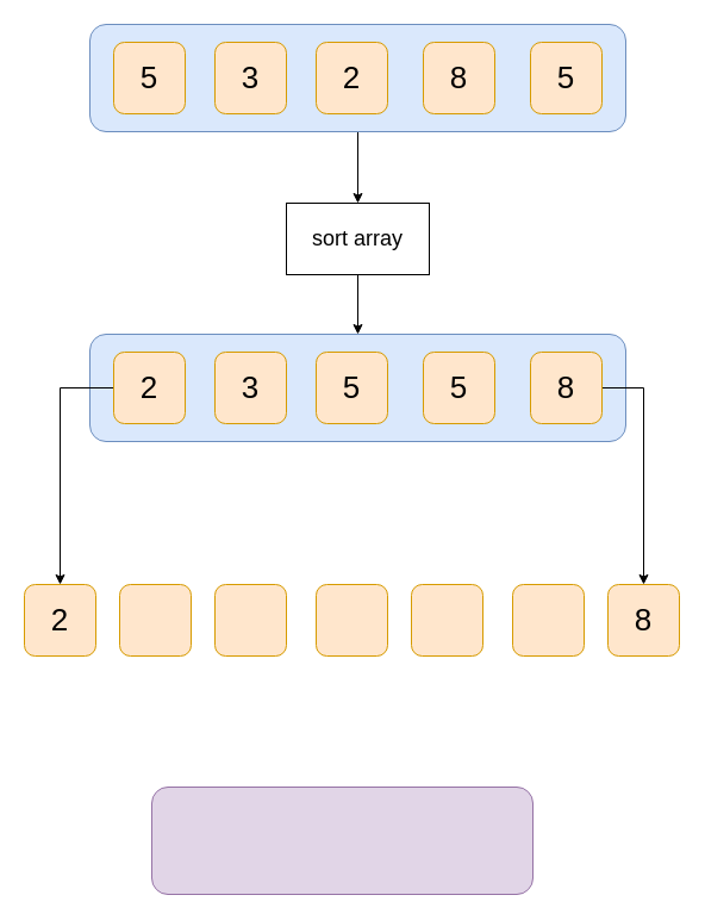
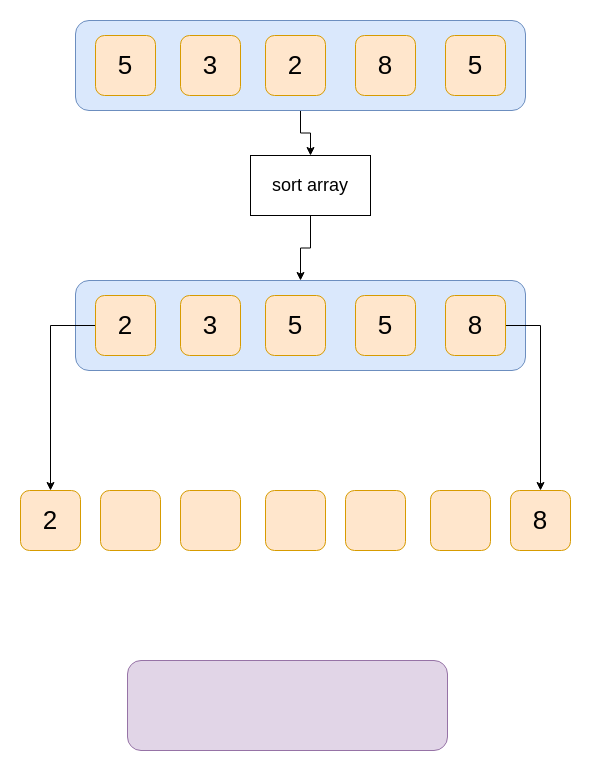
- <mxCell id="11" value="sort array" style="rounded=0;whiteSpace=wrap;html=1;fontSize=18;" vertex="1" parent="1"><mxGeometry x="240" y="170" width="120" height="60" as="geometry" /></mxCell>
+ <mxCell id="11" value="sort array" style="rounded=0;whiteSpace=wrap;html=1;fontSize=18;" vertex="1" parent="1"><mxGeometry x="250" y="155" width="120" height="60" as="geometry" /></mxCell>
